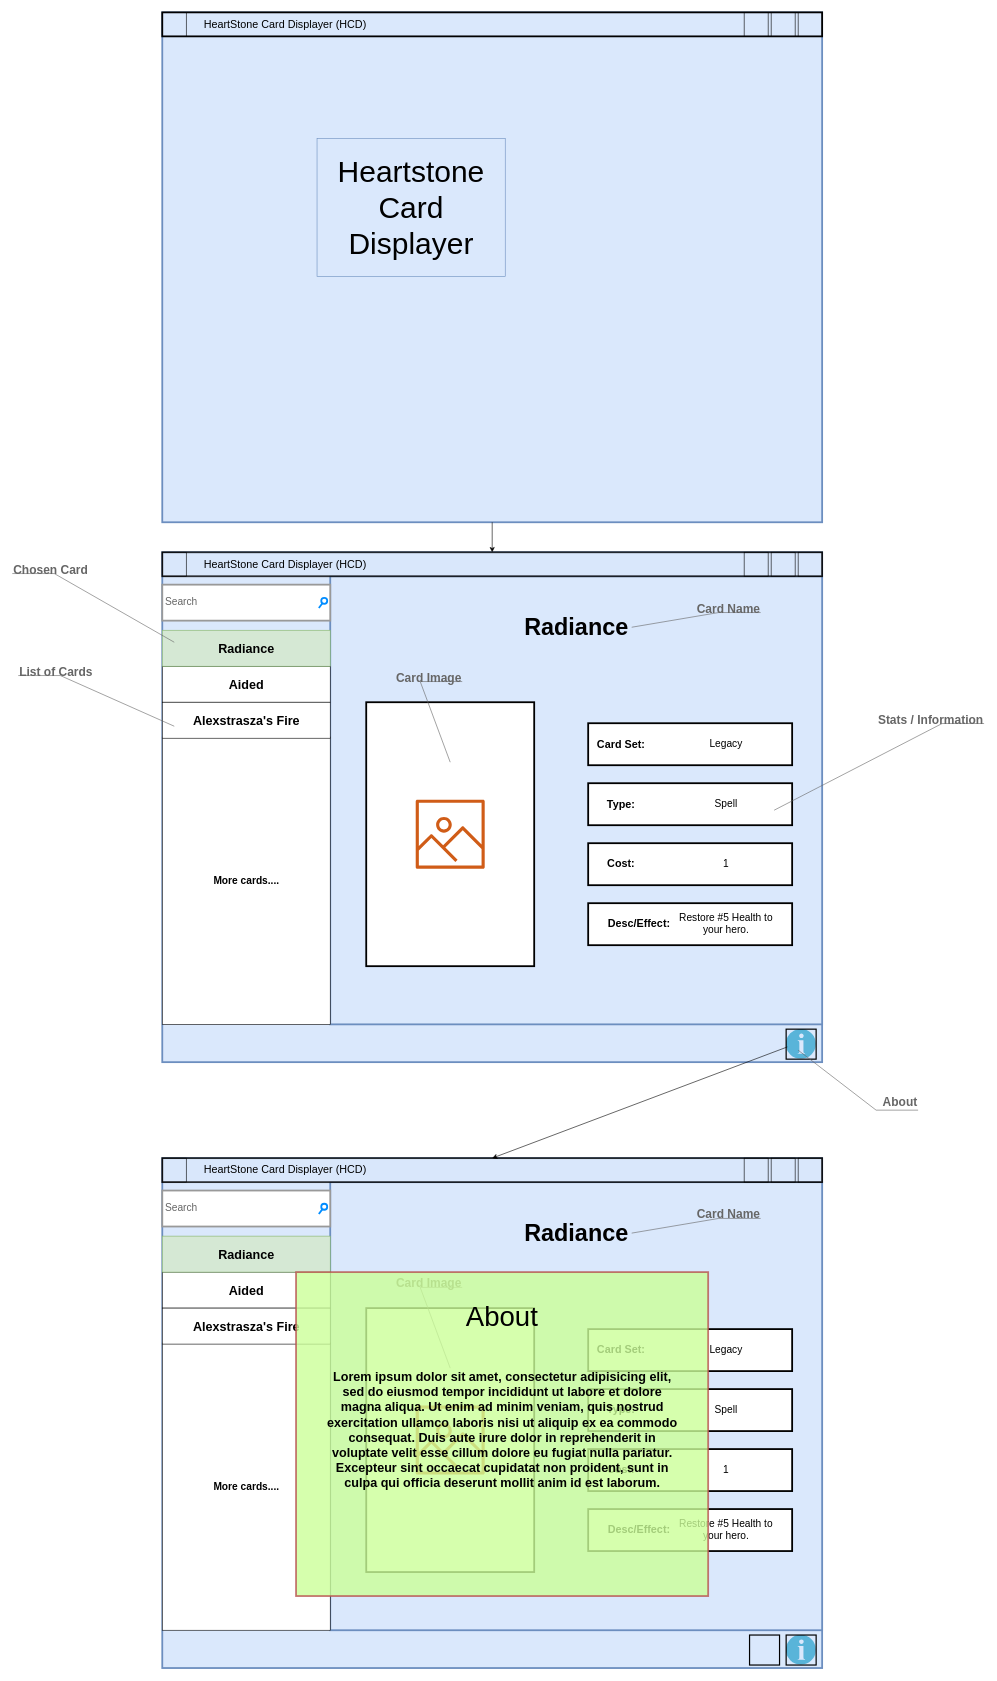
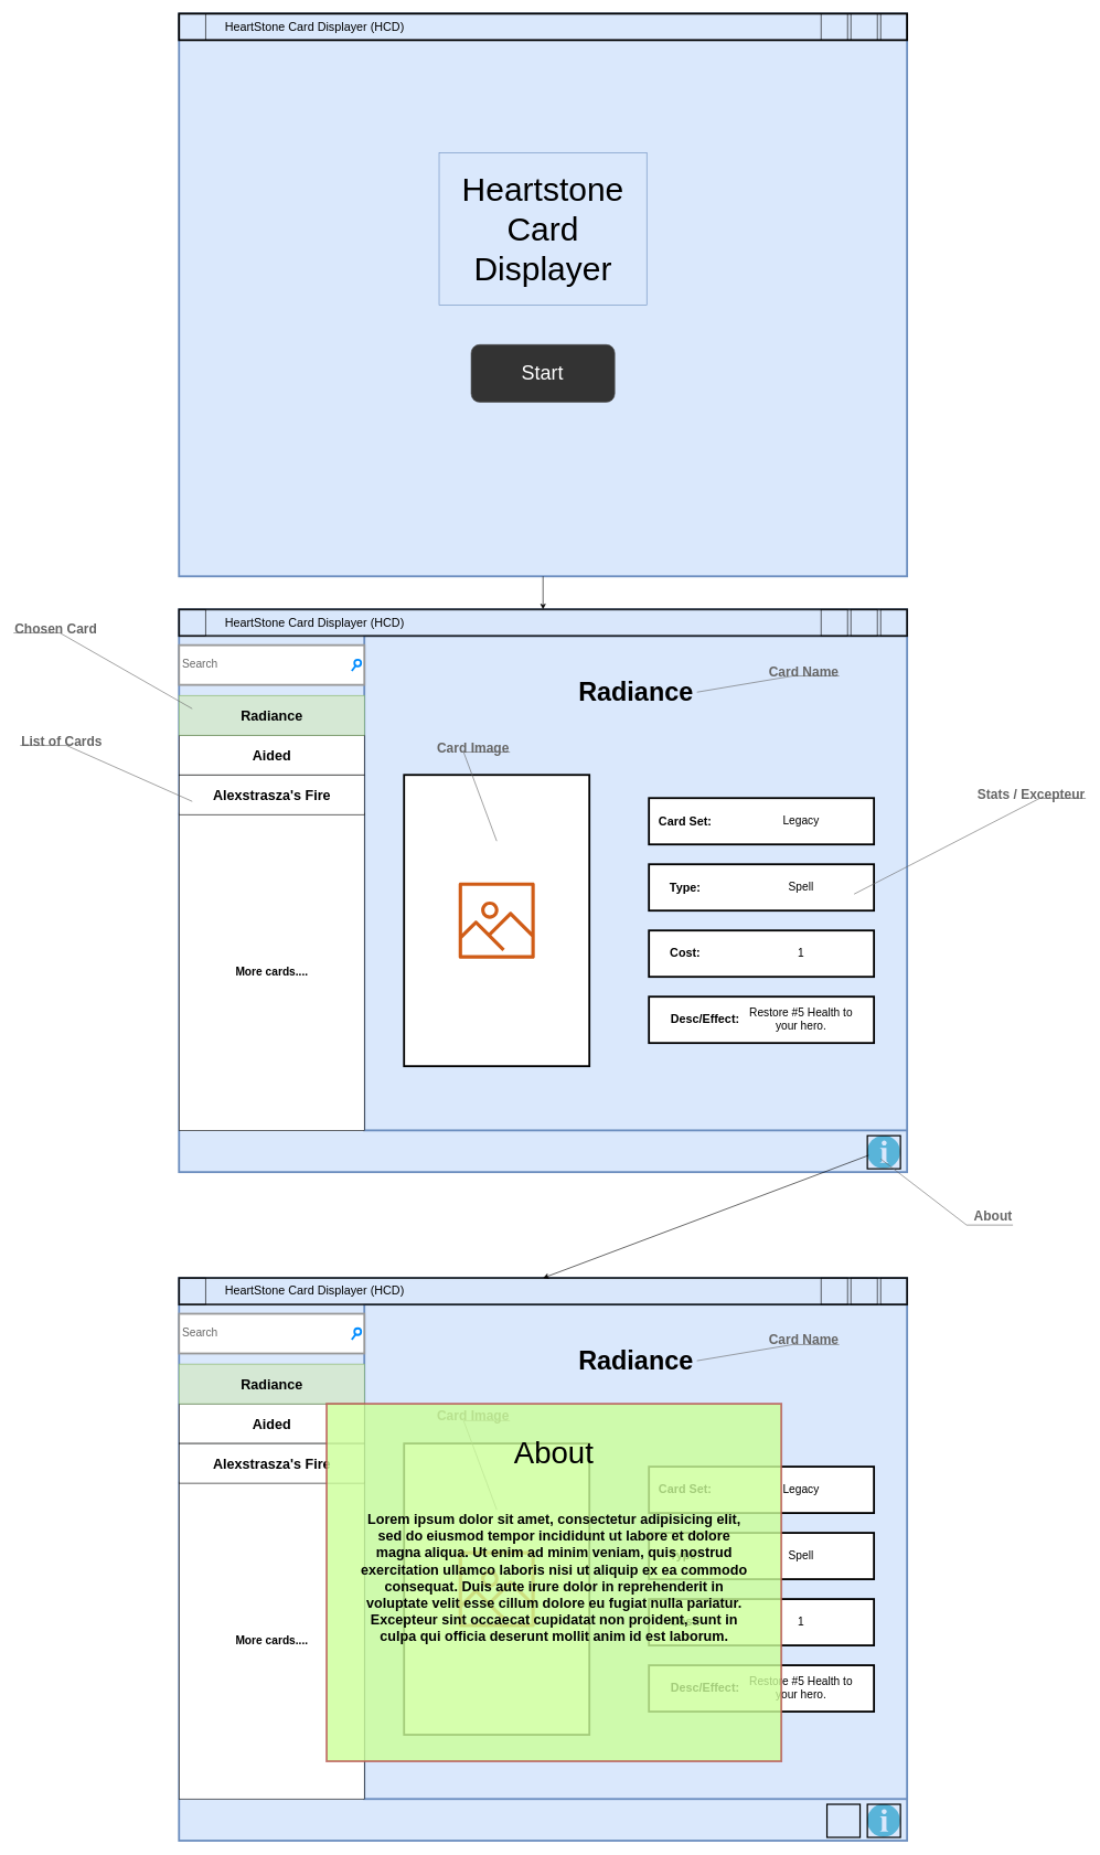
- <mxCell id="42" value="&lt;font style=&quot;font-size: 50px&quot;&gt;Heartstone Card Displayer&lt;/font&gt;" style="text;html=1;strokeColor=#6c8ebf;fillColor=#dae8fc;align=center;verticalAlign=middle;whiteSpace=wrap;rounded=0;" vertex="1" parent="37"><mxGeometry x="258.003" y="210" width="313.73" height="230" as="geometry" /></mxCell>
+ <mxCell id="42" value="&lt;font style=&quot;font-size: 50px&quot;&gt;Heartstone Card Displayer&lt;/font&gt;" style="text;html=1;strokeColor=#6c8ebf;fillColor=#dae8fc;align=center;verticalAlign=middle;whiteSpace=wrap;rounded=0;" vertex="1" parent="37"><mxGeometry x="393.003" y="210" width="313.73" height="230" as="geometry" /></mxCell>
+ <mxCell id="43" value="&lt;font style=&quot;font-size: 30px&quot;&gt;Start&lt;/font&gt;" style="rounded=1;html=1;shadow=0;dashed=0;whiteSpace=wrap;fontSize=10;align=center;strokeColor=#4D4D4D;fontColor=#ffffff;fillColor=#333333;" vertex="1" parent="37"><mxGeometry x="441.37" y="500" width="217" height="86.88" as="geometry" /></mxCell>
- <mxCell id="36" value="&lt;b&gt;&lt;font style=&quot;font-size: 20px&quot;&gt;Stats / Information&lt;/font&gt;&lt;/b&gt;" style="strokeWidth=1;shadow=0;dashed=0;align=center;html=1;shape=mxgraph.mockup.text.callout;linkText=;textSize=17;textColor=#666666;callDir=NE;callStyle=line;fontSize=17;fontColor=#666666;align=right;verticalAlign=top;strokeColor=#666666;" vertex="1" parent="1"><mxGeometry x="1290" y="1180" width="350" height="170" as="geometry" /></mxCell>
+ <mxCell id="36" value="&lt;b&gt;&lt;font style=&quot;font-size: 20px&quot;&gt;Stats / Excepteur&lt;/font&gt;&lt;/b&gt;" style="strokeWidth=1;shadow=0;dashed=0;align=center;html=1;shape=mxgraph.mockup.text.callout;linkText=;textSize=17;textColor=#666666;callDir=NE;callStyle=line;fontSize=17;fontColor=#666666;align=right;verticalAlign=top;strokeColor=#666666;" vertex="1" parent="1"><mxGeometry x="1290" y="1180" width="350" height="170" as="geometry" /></mxCell>
